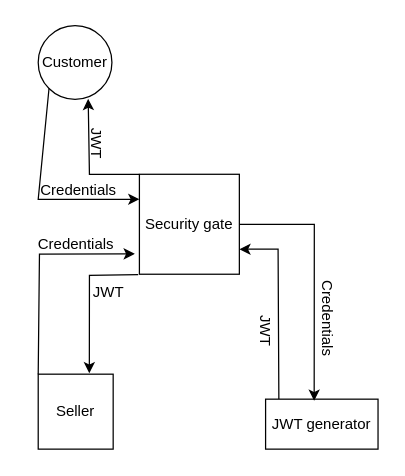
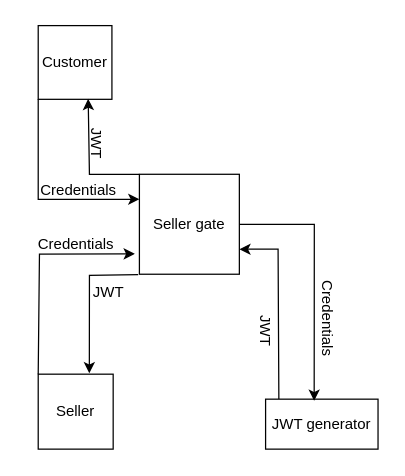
- <mxCell id="2" value="Customer" style="ellipse;whiteSpace=wrap;html=1;aspect=fixed;" vertex="1" parent="1"><mxGeometry x="30" y="20" width="59" height="59" as="geometry" /></mxCell>
+ <mxCell id="2" value="Customer" style="whiteSpace=wrap;html=1;aspect=fixed;" vertex="1" parent="1"><mxGeometry x="30" y="20" width="59" height="59" as="geometry" /></mxCell>
- <mxCell id="4" value="Security gate" style="whiteSpace=wrap;html=1;aspect=fixed;" vertex="1" parent="1"><mxGeometry x="111" y="139" width="80" height="80" as="geometry" /></mxCell>
+ <mxCell id="4" value="Seller gate" style="whiteSpace=wrap;html=1;aspect=fixed;" vertex="1" parent="1"><mxGeometry x="111" y="139" width="80" height="80" as="geometry" /></mxCell>
